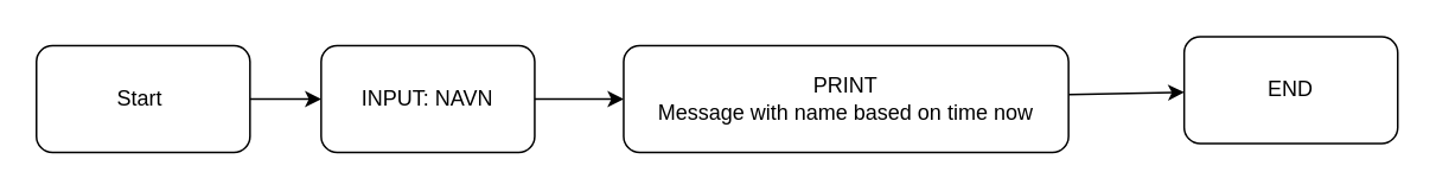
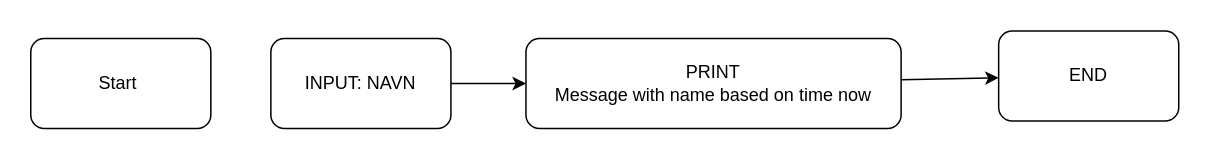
- <mxCell id="2" value="" style="edgeStyle=none;html=1;" edge="1" parent="1" source="3" target="5"><mxGeometry relative="1" as="geometry" /></mxCell>
